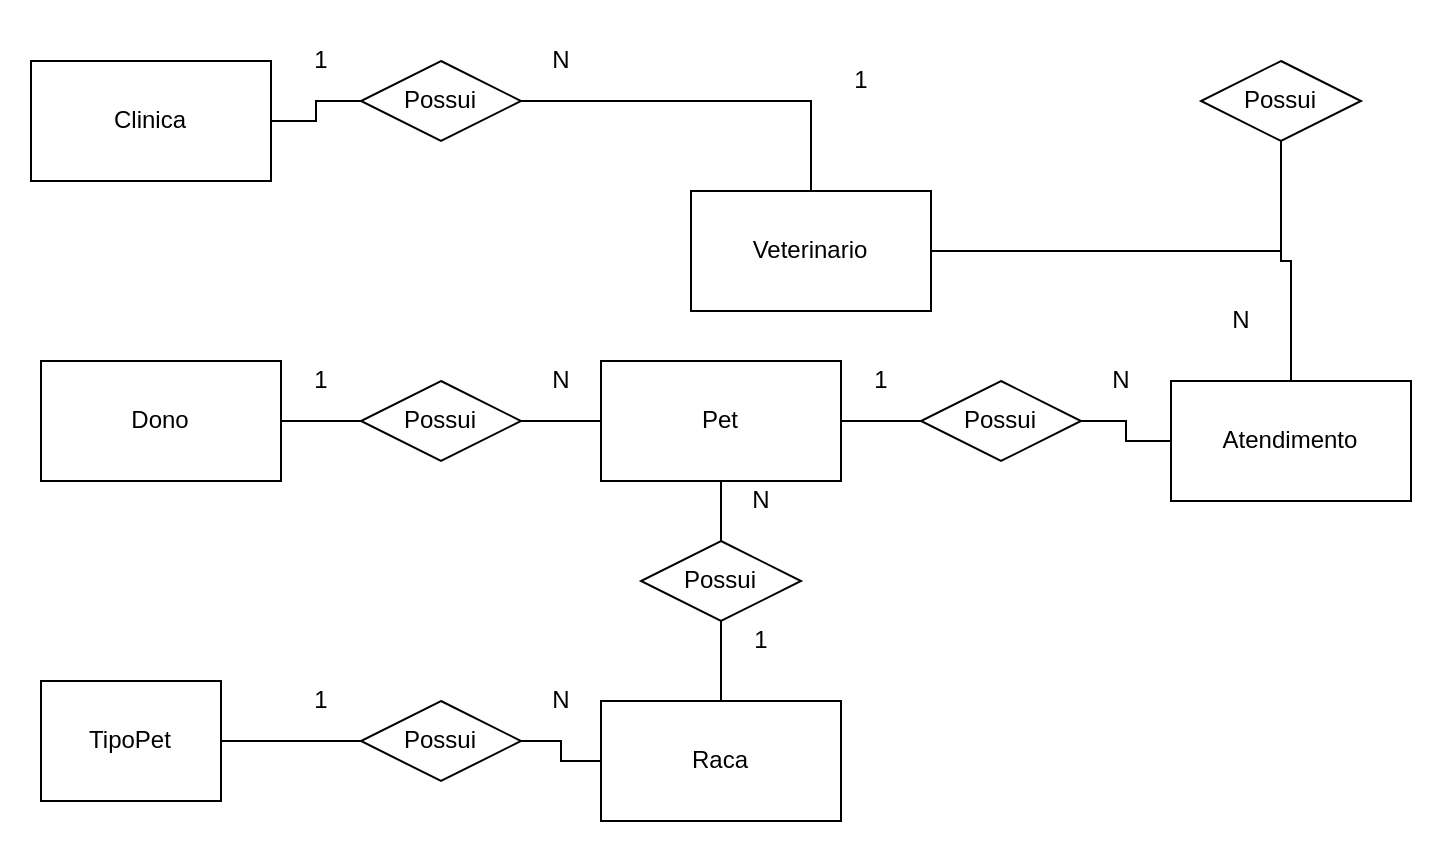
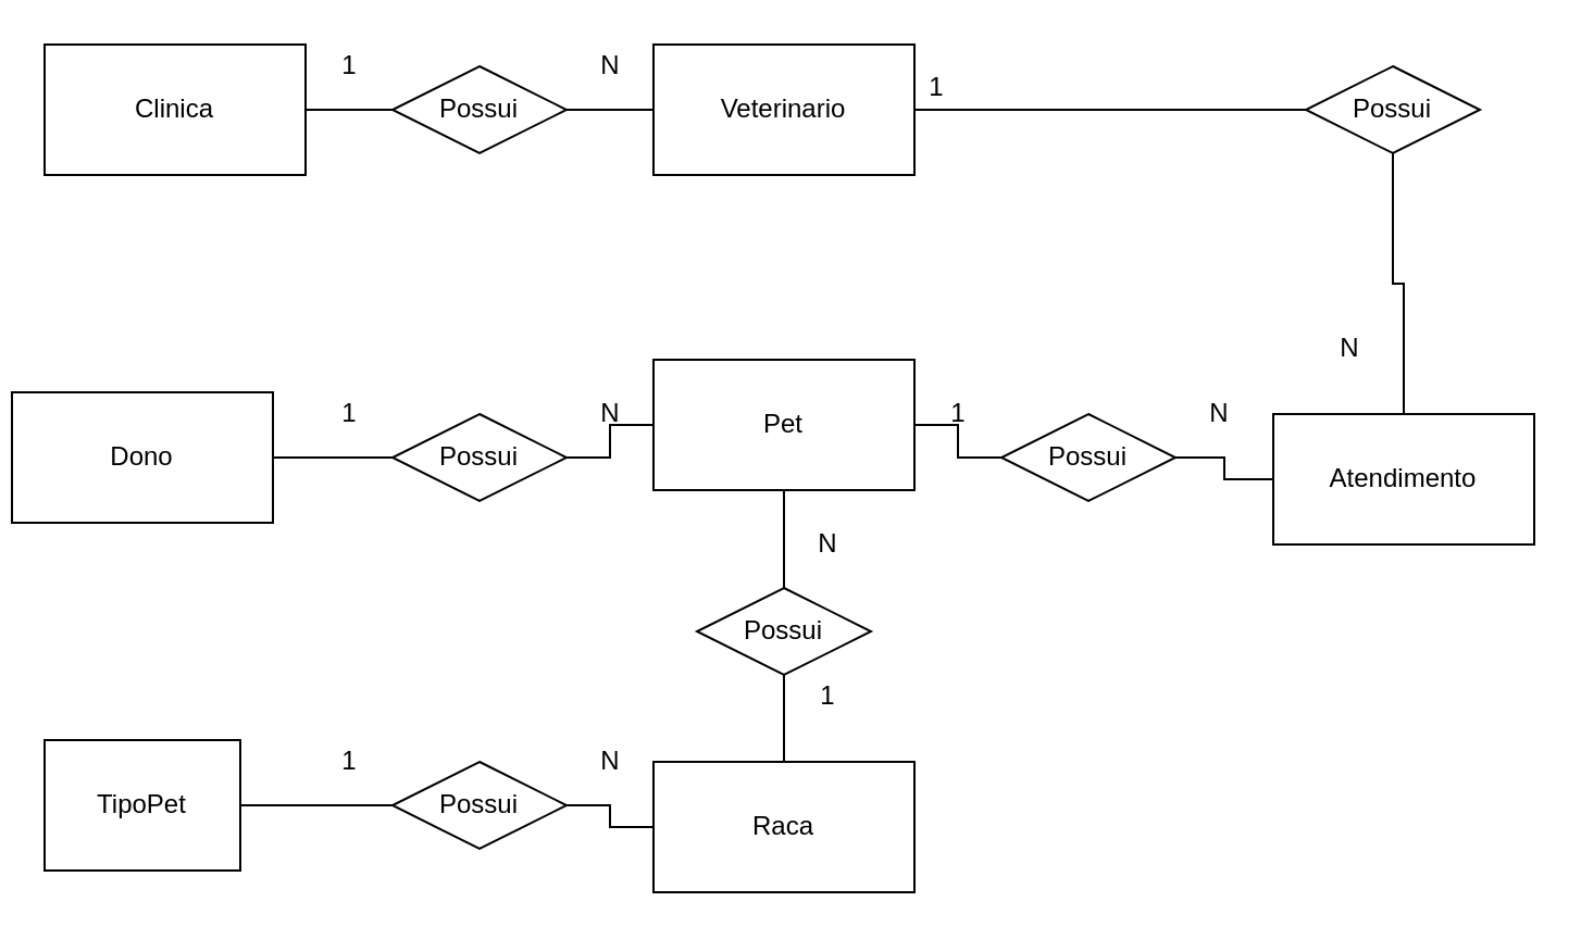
- <mxCell id="3" value="Clinica" style="rounded=0;whiteSpace=wrap;html=1;" parent="1" vertex="1"><mxGeometry x="15" y="30" width="120" height="60" as="geometry" /></mxCell>
+ <mxCell id="3" value="Clinica" style="rounded=0;whiteSpace=wrap;html=1;" parent="1" vertex="1"><mxGeometry x="20" y="20" width="120" height="60" as="geometry" /></mxCell>
- <mxCell id="5" value="Veterinario" style="rounded=0;whiteSpace=wrap;html=1;" parent="1" vertex="1"><mxGeometry x="345" y="95" width="120" height="60" as="geometry" /></mxCell>
+ <mxCell id="5" value="Veterinario" style="rounded=0;whiteSpace=wrap;html=1;" parent="1" vertex="1"><mxGeometry x="300" y="20" width="120" height="60" as="geometry" /></mxCell>
- <mxCell id="7" value="Dono" style="rounded=0;whiteSpace=wrap;html=1;" parent="1" vertex="1"><mxGeometry x="20" y="180" width="120" height="60" as="geometry" /></mxCell>
+ <mxCell id="7" value="Dono" style="rounded=0;whiteSpace=wrap;html=1;" parent="1" vertex="1"><mxGeometry x="5" y="180" width="120" height="60" as="geometry" /></mxCell>
- <mxCell id="13" value="Pet" style="rounded=0;whiteSpace=wrap;html=1;" parent="1" vertex="1"><mxGeometry x="300" y="180" width="120" height="60" as="geometry" /></mxCell>
+ <mxCell id="13" value="Pet" style="rounded=0;whiteSpace=wrap;html=1;" parent="1" vertex="1"><mxGeometry x="300" y="165" width="120" height="60" as="geometry" /></mxCell>
